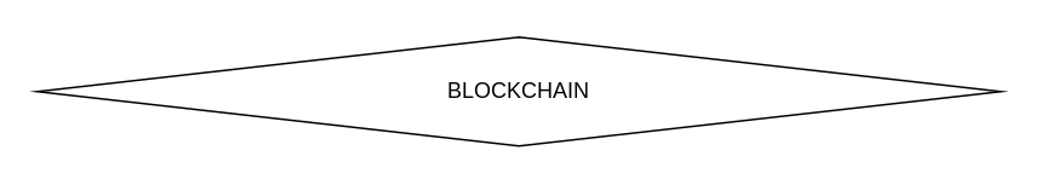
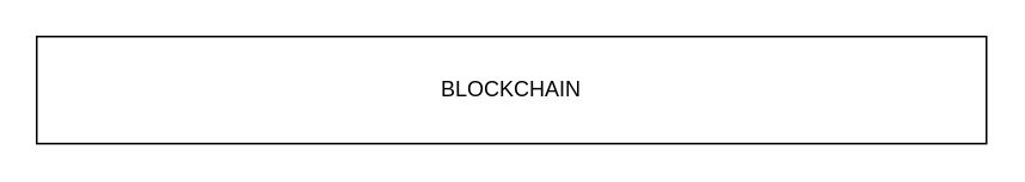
- <mxCell id="2" value="BLOCKCHAIN " style="rhombus;whiteSpace=wrap;html=1;" vertex="1" parent="1"><mxGeometry x="20" y="20" width="530" height="60" as="geometry" /></mxCell>
+ <mxCell id="2" value="BLOCKCHAIN " style="rounded=0;whiteSpace=wrap;html=1;" vertex="1" parent="1"><mxGeometry x="20" y="20" width="530" height="60" as="geometry" /></mxCell>
